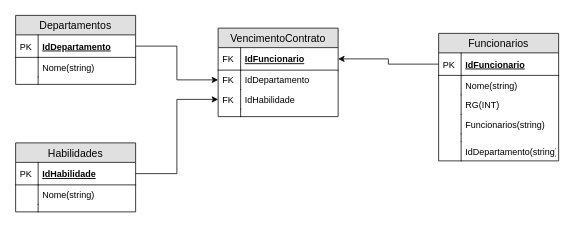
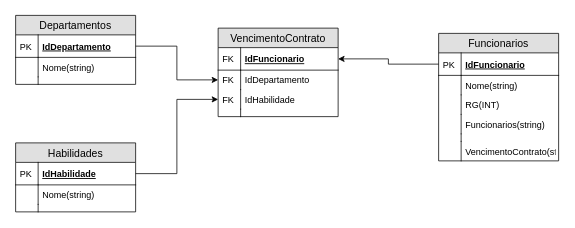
- <mxCell id="27" value="IdDepartamento(string)" style="shape=partialRectangle;top=0;left=0;right=0;bottom=0;align=left;verticalAlign=top;fillColor=none;spacingLeft=34;spacingRight=4;overflow=hidden;rotatable=0;points=[[0,0.5],[1,0.5]];portConstraint=eastwest;dropTarget=0;fontSize=12;" vertex="1" parent="16"><mxGeometry y="144" width="160" height="26" as="geometry" /></mxCell>
+ <mxCell id="27" value="VencimentoContrato(string)" style="shape=partialRectangle;top=0;left=0;right=0;bottom=0;align=left;verticalAlign=top;fillColor=none;spacingLeft=34;spacingRight=4;overflow=hidden;rotatable=0;points=[[0,0.5],[1,0.5]];portConstraint=eastwest;dropTarget=0;fontSize=12;" vertex="1" parent="16"><mxGeometry y="144" width="160" height="26" as="geometry" /></mxCell>
